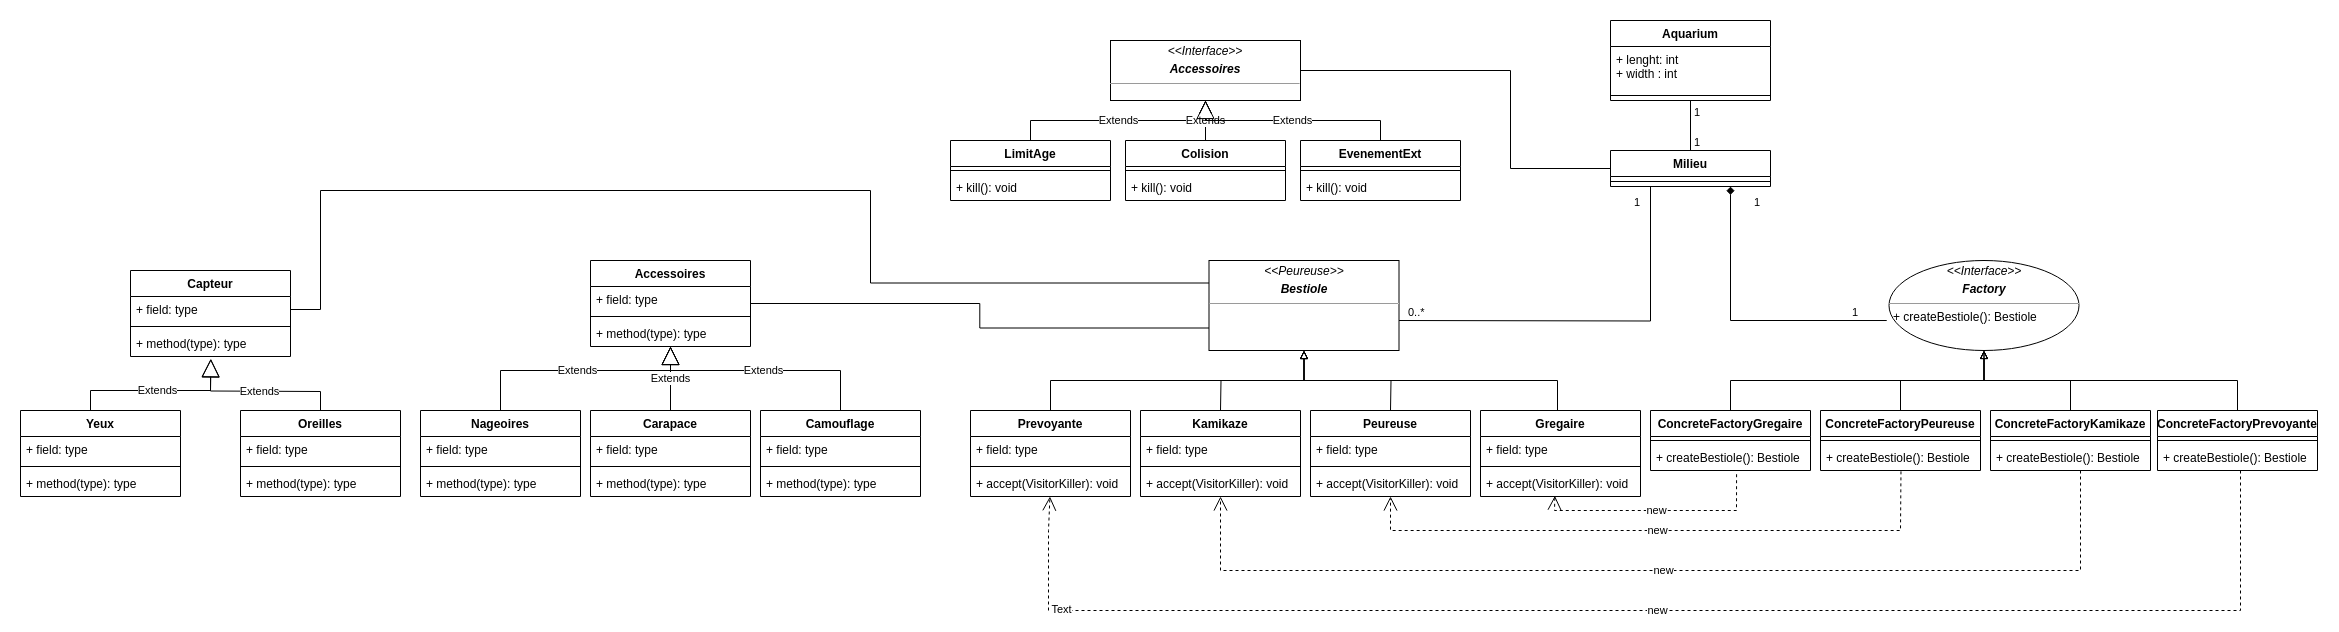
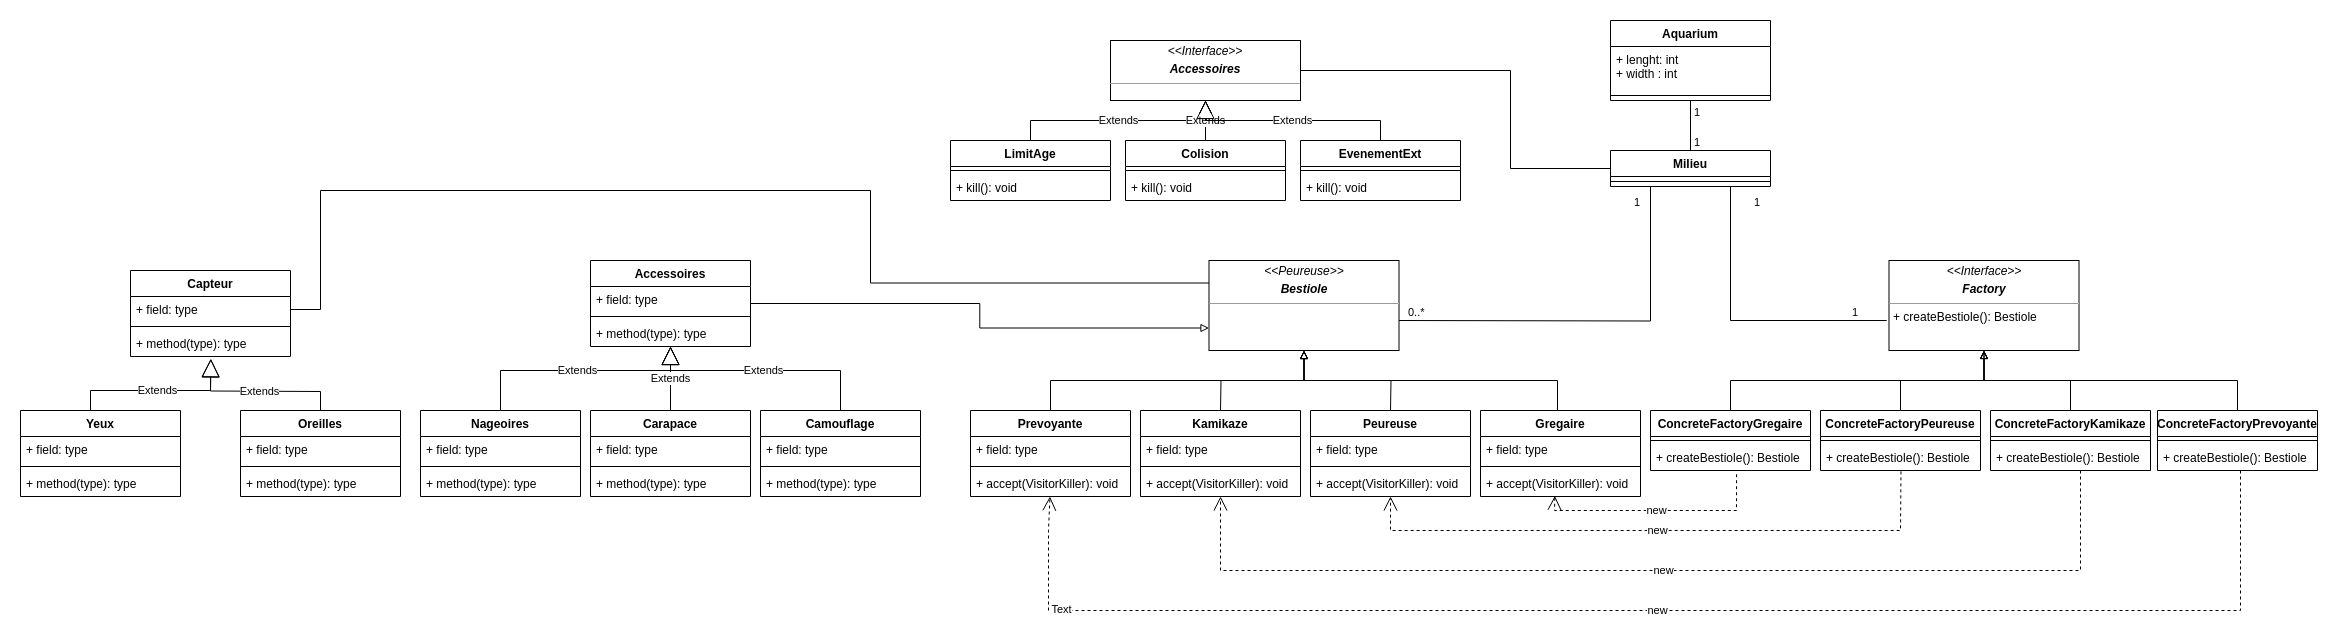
- <mxCell id="38" value="" style="endArrow=diamond;html=1;edgeStyle=orthogonalEdgeStyle;rounded=0;entryX=0.75;entryY=1;entryDx=0;entryDy=0;exitX=-0.012;exitY=0.667;exitDx=0;exitDy=0;exitPerimeter=0;" edge="1" parent="1" source="6" target="33"><mxGeometry relative="1" as="geometry"><mxPoint x="1720" y="320" as="sourcePoint" /><mxPoint x="1880" y="320" as="targetPoint" /></mxGeometry></mxCell>
+ <mxCell id="38" value="" style="endArrow=none;html=1;edgeStyle=orthogonalEdgeStyle;rounded=0;entryX=0.75;entryY=1;entryDx=0;entryDy=0;exitX=-0.012;exitY=0.667;exitDx=0;exitDy=0;exitPerimeter=0;" edge="1" parent="1" source="6" target="33"><mxGeometry relative="1" as="geometry"><mxPoint x="1720" y="320" as="sourcePoint" /><mxPoint x="1880" y="320" as="targetPoint" /></mxGeometry></mxCell>
- <mxCell id="6" value="&lt;p style=&quot;margin: 0px ; margin-top: 4px ; text-align: center&quot;&gt;&lt;i&gt;&amp;lt;&amp;lt;Interface&amp;gt;&amp;gt;&lt;/i&gt;&lt;br&gt;&lt;/p&gt;&lt;p style=&quot;margin: 0px ; margin-top: 4px ; text-align: center&quot;&gt;&lt;i&gt;&lt;b&gt;Factory&lt;/b&gt;&lt;/i&gt;&lt;/p&gt;&lt;hr size=&quot;1&quot;&gt;&lt;p style=&quot;margin: 0px ; margin-left: 4px&quot;&gt;+ createBestiole(): Bestiole&lt;br&gt;&lt;br&gt;&lt;/p&gt;" style="ellipse;verticalAlign=top;align=left;overflow=fill;fontSize=12;fontFamily=Helvetica;html=1;" vertex="1" parent="1"><mxGeometry x="1888.5" y="260" width="190" height="90" as="geometry" /></mxCell>
+ <mxCell id="6" value="&lt;p style=&quot;margin: 0px ; margin-top: 4px ; text-align: center&quot;&gt;&lt;i&gt;&amp;lt;&amp;lt;Interface&amp;gt;&amp;gt;&lt;/i&gt;&lt;br&gt;&lt;/p&gt;&lt;p style=&quot;margin: 0px ; margin-top: 4px ; text-align: center&quot;&gt;&lt;i&gt;&lt;b&gt;Factory&lt;/b&gt;&lt;/i&gt;&lt;/p&gt;&lt;hr size=&quot;1&quot;&gt;&lt;p style=&quot;margin: 0px ; margin-left: 4px&quot;&gt;+ createBestiole(): Bestiole&lt;br&gt;&lt;br&gt;&lt;/p&gt;" style="verticalAlign=top;align=left;overflow=fill;fontSize=12;fontFamily=Helvetica;html=1;" vertex="1" parent="1"><mxGeometry x="1888.5" y="260" width="190" height="90" as="geometry" /></mxCell>
- <mxCell id="59" style="edgeStyle=orthogonalEdgeStyle;rounded=0;orthogonalLoop=1;jettySize=auto;html=1;entryX=0;entryY=0.75;entryDx=0;entryDy=0;endArrow=none;endFill=0;" edge="1" parent="1" source="60" target="20"><mxGeometry relative="1" as="geometry" /></mxCell>
+ <mxCell id="59" style="edgeStyle=orthogonalEdgeStyle;rounded=0;orthogonalLoop=1;jettySize=auto;html=1;entryX=0;entryY=0.75;entryDx=0;entryDy=0;endArrow=block;endFill=0;" edge="1" parent="1" source="60" target="20"><mxGeometry relative="1" as="geometry" /></mxCell>
